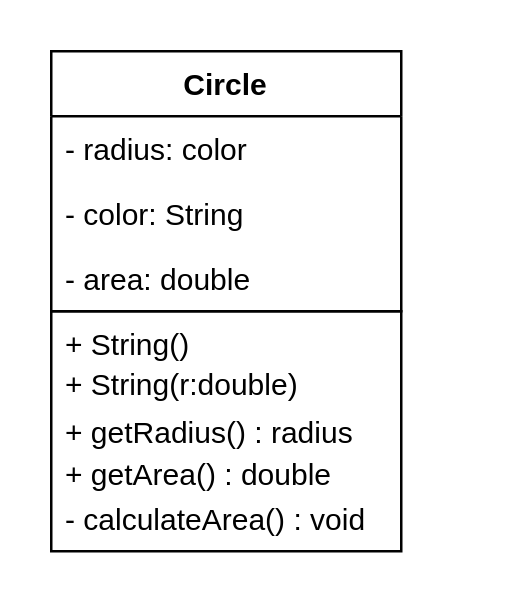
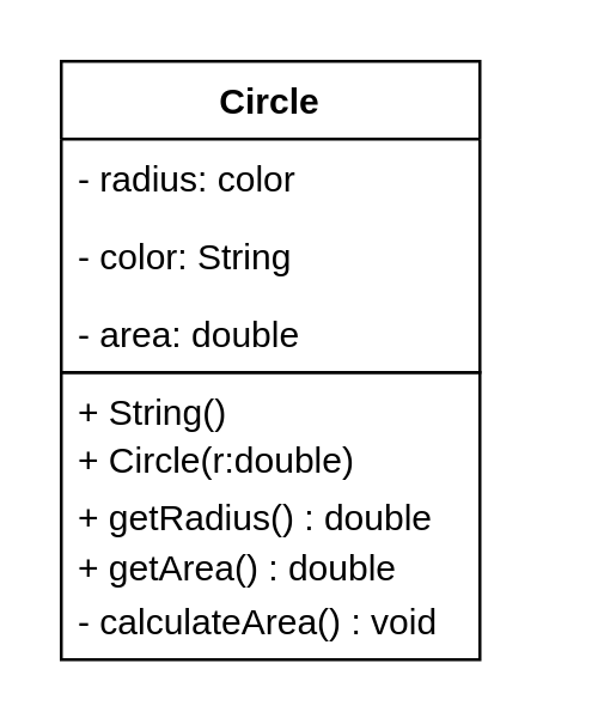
- <mxCell id="3" value="+ String(r:double)" style="text;strokeColor=none;fillColor=none;align=left;verticalAlign=top;spacingLeft=4;spacingRight=4;overflow=hidden;rotatable=0;points=[[0,0.5],[1,0.5]];portConstraint=eastwest;" vertex="1" parent="1"><mxGeometry x="20" y="140" width="160" height="26" as="geometry" /></mxCell>
+ <mxCell id="3" value="+ Circle(r:double)" style="text;strokeColor=none;fillColor=none;align=left;verticalAlign=top;spacingLeft=4;spacingRight=4;overflow=hidden;rotatable=0;points=[[0,0.5],[1,0.5]];portConstraint=eastwest;" vertex="1" parent="1"><mxGeometry x="20" y="140" width="160" height="26" as="geometry" /></mxCell>
- <mxCell id="9" value="+ getRadius() : radius" style="text;strokeColor=none;fillColor=none;align=left;verticalAlign=top;spacingLeft=4;spacingRight=4;overflow=hidden;rotatable=0;points=[[0,0.5],[1,0.5]];portConstraint=eastwest;" vertex="1" parent="1"><mxGeometry x="20" y="159" width="160" height="26" as="geometry" /></mxCell>
+ <mxCell id="9" value="+ getRadius() : double" style="text;strokeColor=none;fillColor=none;align=left;verticalAlign=top;spacingLeft=4;spacingRight=4;overflow=hidden;rotatable=0;points=[[0,0.5],[1,0.5]];portConstraint=eastwest;" vertex="1" parent="1"><mxGeometry x="20" y="159" width="160" height="26" as="geometry" /></mxCell>
